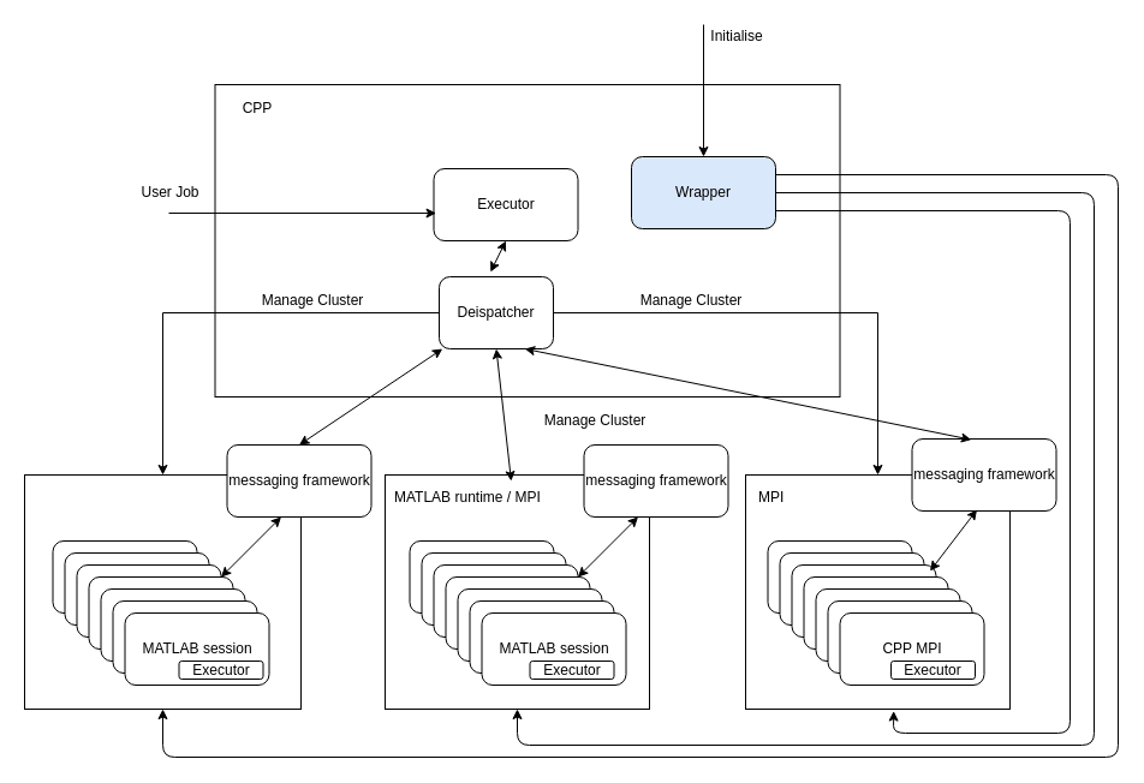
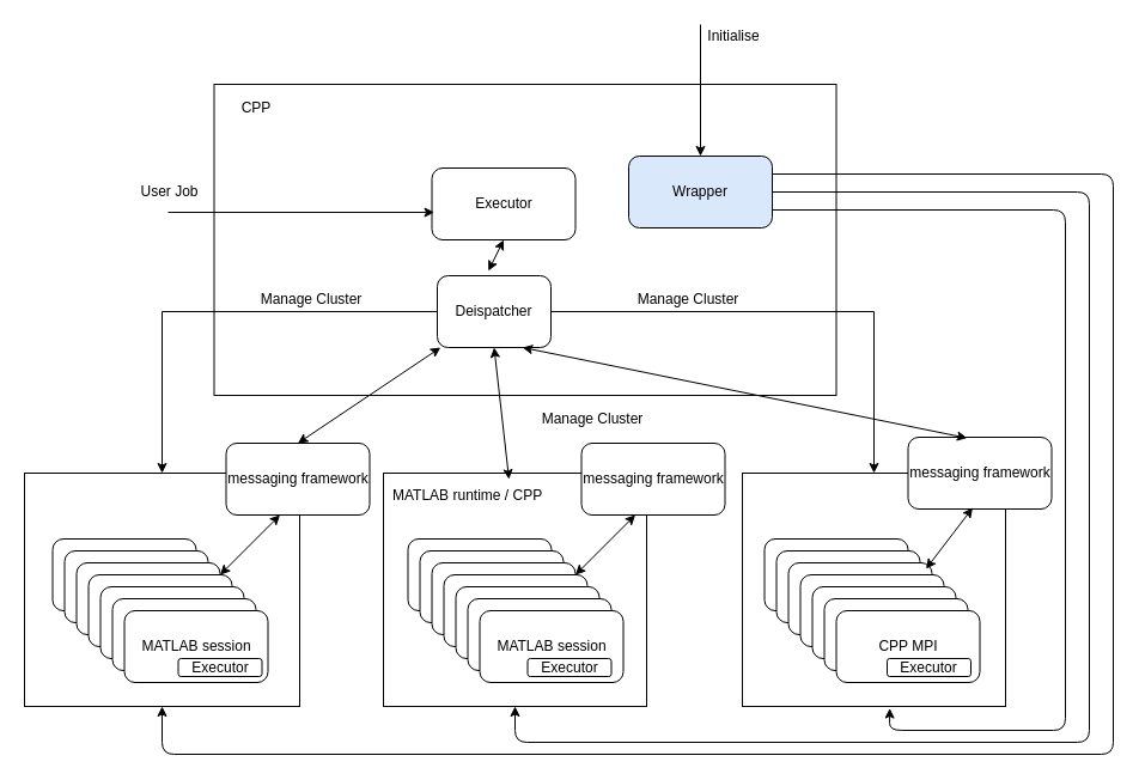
- <mxCell id="50" value="MATLAB runtime / MPI" style="text;html=1;" vertex="1" parent="1"><mxGeometry x="325.5" y="400" width="160" height="30" as="geometry" /></mxCell>
+ <mxCell id="50" value="MATLAB runtime / CPP" style="text;html=1;" vertex="1" parent="1"><mxGeometry x="325.5" y="400" width="160" height="30" as="geometry" /></mxCell>
- <mxCell id="26" value="MPI" style="text;html=1;" vertex="1" parent="1"><mxGeometry x="628.5" y="400" width="30" height="30" as="geometry" /></mxCell>
